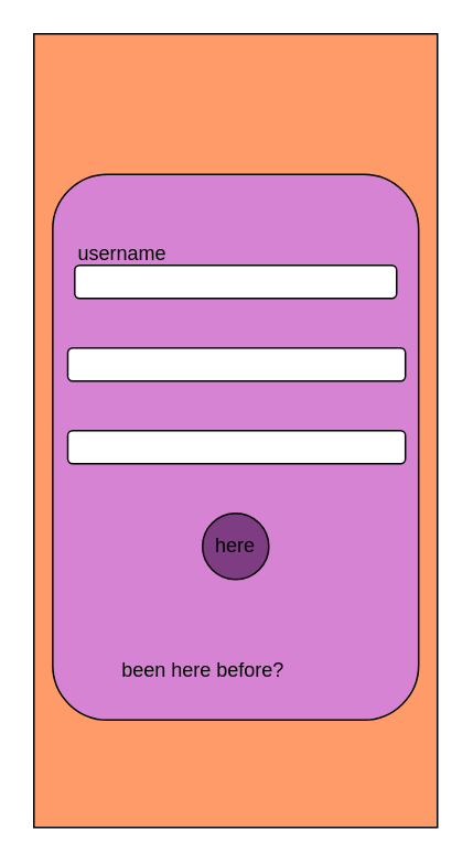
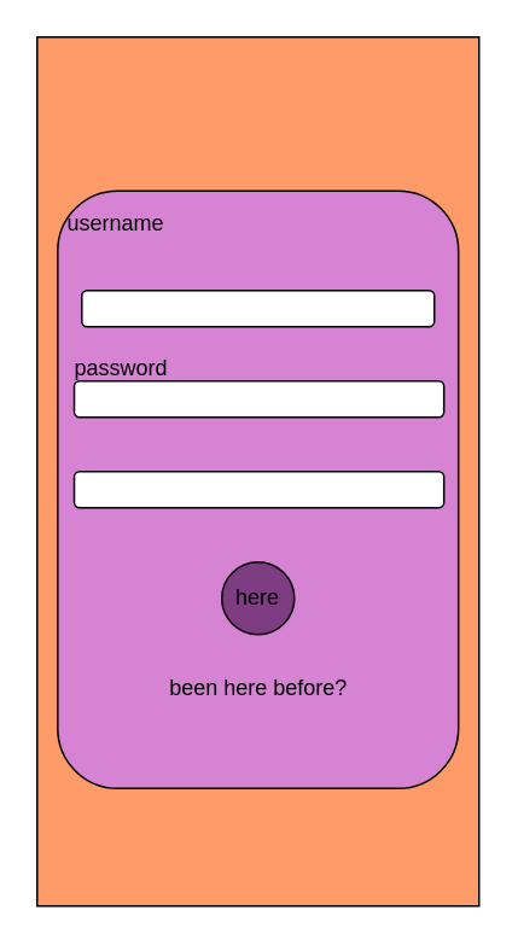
- <mxCell id="11" value="username" style="text;html=1;strokeColor=none;fillColor=none;align=left;verticalAlign=middle;whiteSpace=wrap;rounded=0;" vertex="1" parent="1"><mxGeometry x="44.69" y="145" width="115" height="15" as="geometry" /></mxCell>
+ <mxCell id="11" value="username" style="text;html=1;strokeColor=none;fillColor=none;align=left;verticalAlign=middle;whiteSpace=wrap;rounded=0;" vertex="1" parent="1"><mxGeometry x="34.69" y="115" width="115" height="15" as="geometry" /></mxCell>
+ <mxCell id="9" value="password" style="text;html=1;strokeColor=none;fillColor=none;align=left;verticalAlign=middle;whiteSpace=wrap;rounded=0;" vertex="1" parent="1"><mxGeometry x="39.38" y="195" width="115" height="15" as="geometry" /></mxCell>
- <mxCell id="7" value="been here before?" style="text;html=1;strokeColor=none;fillColor=none;align=center;verticalAlign=middle;whiteSpace=wrap;rounded=0;" vertex="1" parent="1"><mxGeometry x="70.72" y="395" width="102.56" height="20" as="geometry" /></mxCell>
+ <mxCell id="7" value="been here before?" style="text;html=1;strokeColor=none;fillColor=none;align=center;verticalAlign=middle;whiteSpace=wrap;rounded=0;" vertex="1" parent="1"><mxGeometry x="90.72" y="370" width="102.56" height="20" as="geometry" /></mxCell>
